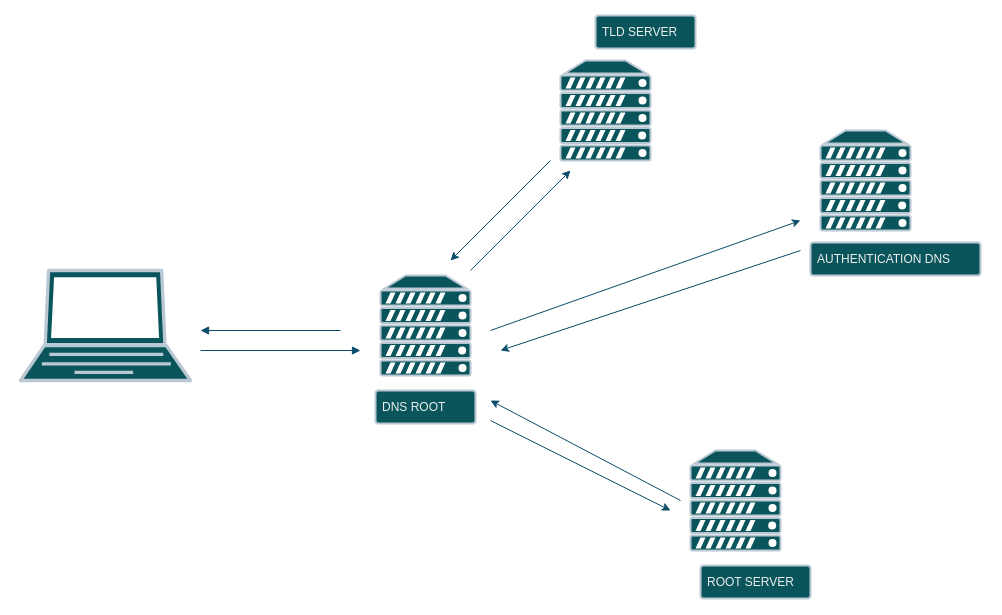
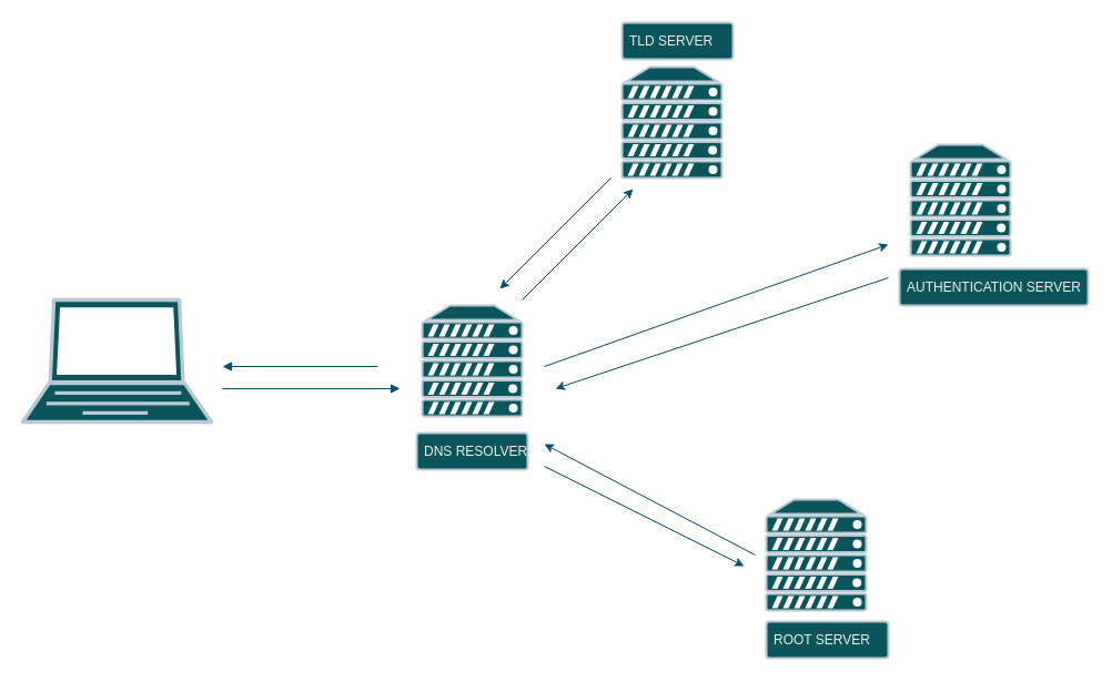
- <mxCell id="18" value="TLD SERVER" style="rounded=1;arcSize=9;align=left;spacingLeft=5;strokeColor=#BAC8D3;html=1;strokeWidth=2;fontSize=12;labelBackgroundColor=none;fillColor=#09555B;fontColor=#EEEEEE;" vertex="1" parent="1"><mxGeometry x="595" y="15" width="100" height="33" as="geometry" /></mxCell>
+ <mxCell id="18" value="TLD SERVER" style="rounded=1;arcSize=9;align=left;spacingLeft=5;strokeColor=#BAC8D3;html=1;strokeWidth=2;fontSize=12;labelBackgroundColor=none;fillColor=#09555B;fontColor=#EEEEEE;" vertex="1" parent="1"><mxGeometry x="560" y="20" width="100" height="33" as="geometry" /></mxCell>
- <mxCell id="17" value="AUTHENTICATION DNS" style="rounded=1;arcSize=9;align=left;spacingLeft=5;strokeColor=#BAC8D3;html=1;strokeWidth=2;fontSize=12;labelBackgroundColor=none;fillColor=#09555B;fontColor=#EEEEEE;" vertex="1" parent="1"><mxGeometry x="810" y="242" width="170" height="33" as="geometry" /></mxCell>
+ <mxCell id="17" value="AUTHENTICATION SERVER" style="rounded=1;arcSize=9;align=left;spacingLeft=5;strokeColor=#BAC8D3;html=1;strokeWidth=2;fontSize=12;labelBackgroundColor=none;fillColor=#09555B;fontColor=#EEEEEE;" vertex="1" parent="1"><mxGeometry x="810" y="242" width="170" height="33" as="geometry" /></mxCell>
- <mxCell id="16" value="DNS ROOT" style="rounded=1;arcSize=9;align=left;spacingLeft=5;strokeColor=#BAC8D3;html=1;strokeWidth=2;fontSize=12;labelBackgroundColor=none;fillColor=#09555B;fontColor=#EEEEEE;" vertex="1" parent="1"><mxGeometry x="375" y="390" width="100" height="33" as="geometry" /></mxCell>
+ <mxCell id="16" value="DNS RESOLVER" style="rounded=1;arcSize=9;align=left;spacingLeft=5;strokeColor=#BAC8D3;html=1;strokeWidth=2;fontSize=12;labelBackgroundColor=none;fillColor=#09555B;fontColor=#EEEEEE;" vertex="1" parent="1"><mxGeometry x="375" y="390" width="100" height="33" as="geometry" /></mxCell>
- <mxCell id="15" value="ROOT SERVER" style="rounded=1;arcSize=9;align=left;spacingLeft=5;strokeColor=#BAC8D3;html=1;strokeWidth=2;fontSize=12;labelBackgroundColor=none;fillColor=#09555B;fontColor=#EEEEEE;" vertex="1" parent="1"><mxGeometry x="700" y="565" width="110" height="33" as="geometry" /></mxCell>
+ <mxCell id="15" value="ROOT SERVER" style="rounded=1;arcSize=9;align=left;spacingLeft=5;strokeColor=#BAC8D3;html=1;strokeWidth=2;fontSize=12;labelBackgroundColor=none;fillColor=#09555B;fontColor=#EEEEEE;" vertex="1" parent="1"><mxGeometry x="690" y="560" width="110" height="33" as="geometry" /></mxCell>
